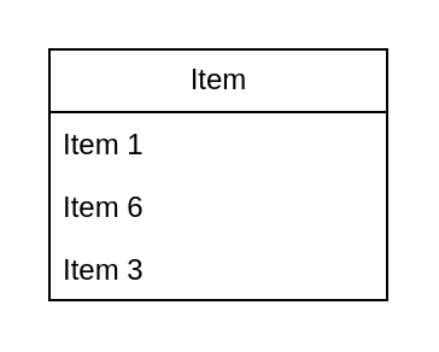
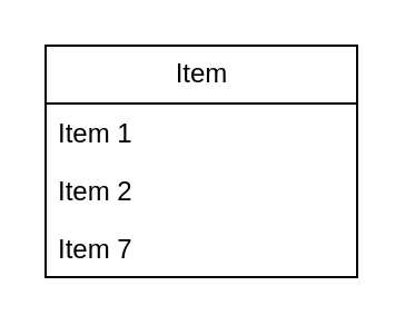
- <mxCell id="4" value="Item 6" style="text;strokeColor=none;fillColor=none;align=left;verticalAlign=top;spacingLeft=4;spacingRight=4;overflow=hidden;rotatable=0;points=[[0,0.5],[1,0.5]];portConstraint=eastwest;whiteSpace=wrap;html=1;" vertex="1" parent="2"><mxGeometry y="52" width="140" height="26" as="geometry" /></mxCell>
+ <mxCell id="4" value="Item 2" style="text;strokeColor=none;fillColor=none;align=left;verticalAlign=top;spacingLeft=4;spacingRight=4;overflow=hidden;rotatable=0;points=[[0,0.5],[1,0.5]];portConstraint=eastwest;whiteSpace=wrap;html=1;" vertex="1" parent="2"><mxGeometry y="52" width="140" height="26" as="geometry" /></mxCell>
- <mxCell id="5" value="Item 3" style="text;strokeColor=none;fillColor=none;align=left;verticalAlign=top;spacingLeft=4;spacingRight=4;overflow=hidden;rotatable=0;points=[[0,0.5],[1,0.5]];portConstraint=eastwest;whiteSpace=wrap;html=1;" vertex="1" parent="2"><mxGeometry y="78" width="140" height="26" as="geometry" /></mxCell>
+ <mxCell id="5" value="Item 7" style="text;strokeColor=none;fillColor=none;align=left;verticalAlign=top;spacingLeft=4;spacingRight=4;overflow=hidden;rotatable=0;points=[[0,0.5],[1,0.5]];portConstraint=eastwest;whiteSpace=wrap;html=1;" vertex="1" parent="2"><mxGeometry y="78" width="140" height="26" as="geometry" /></mxCell>
